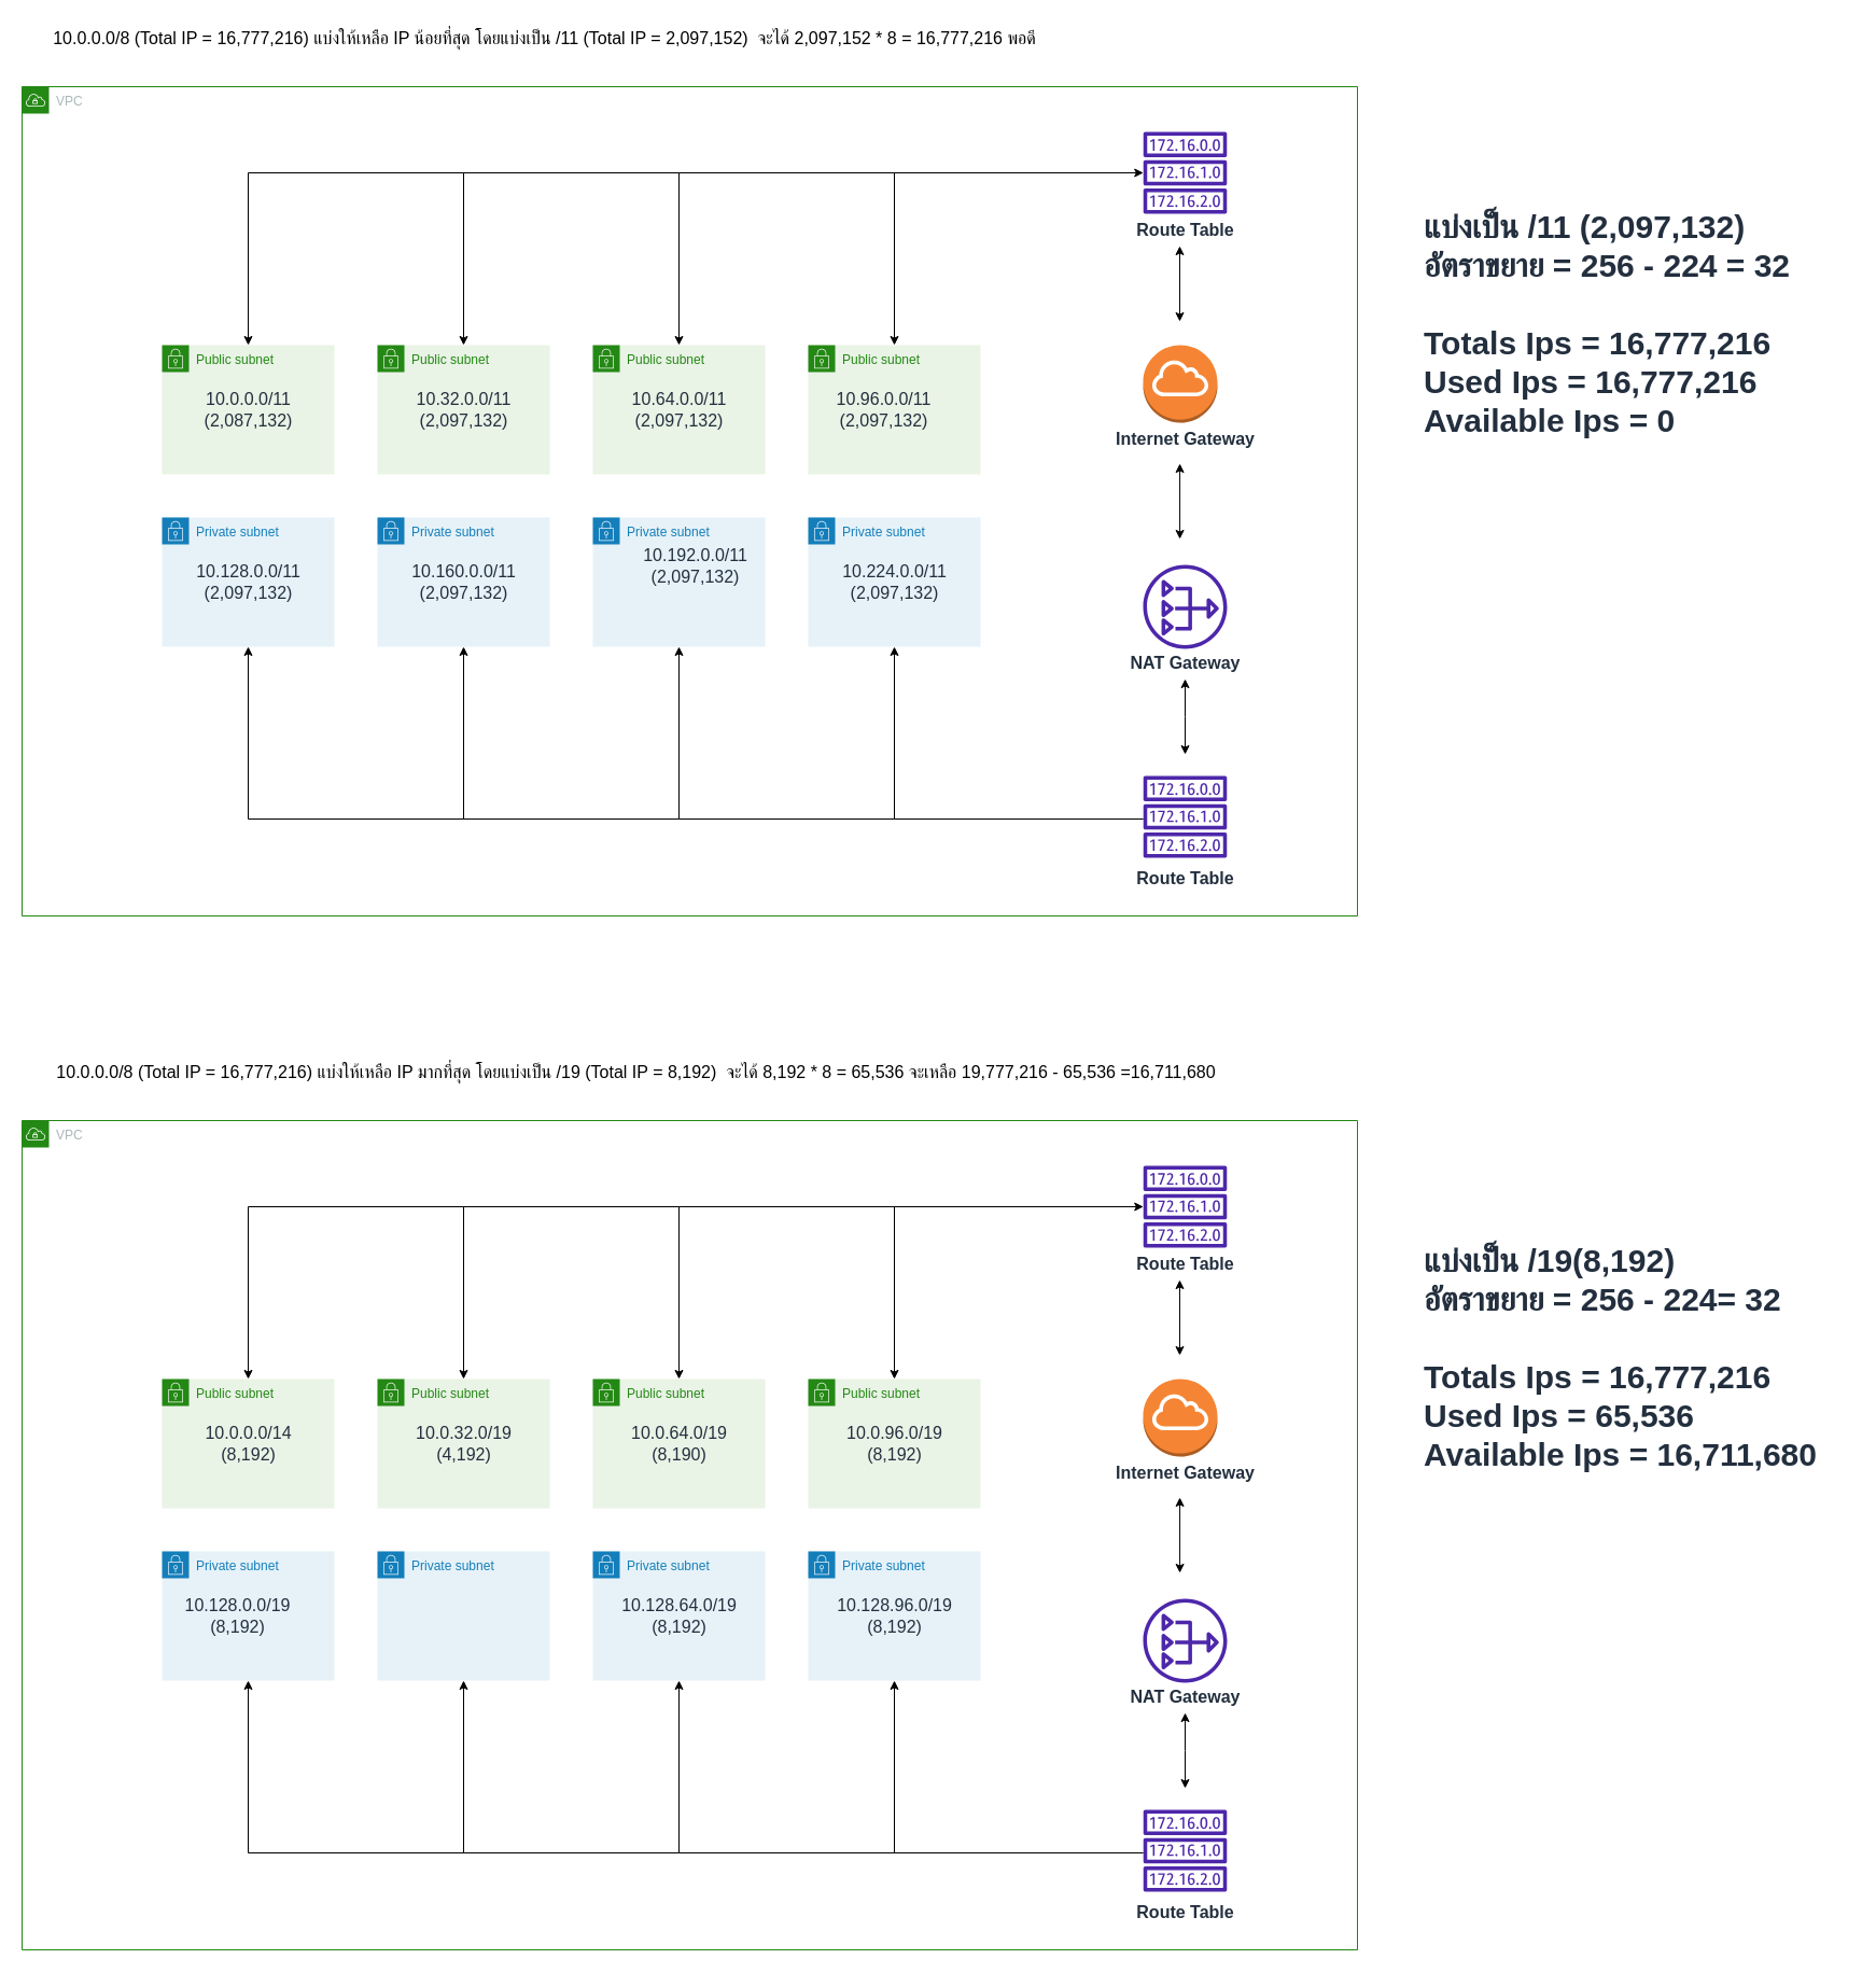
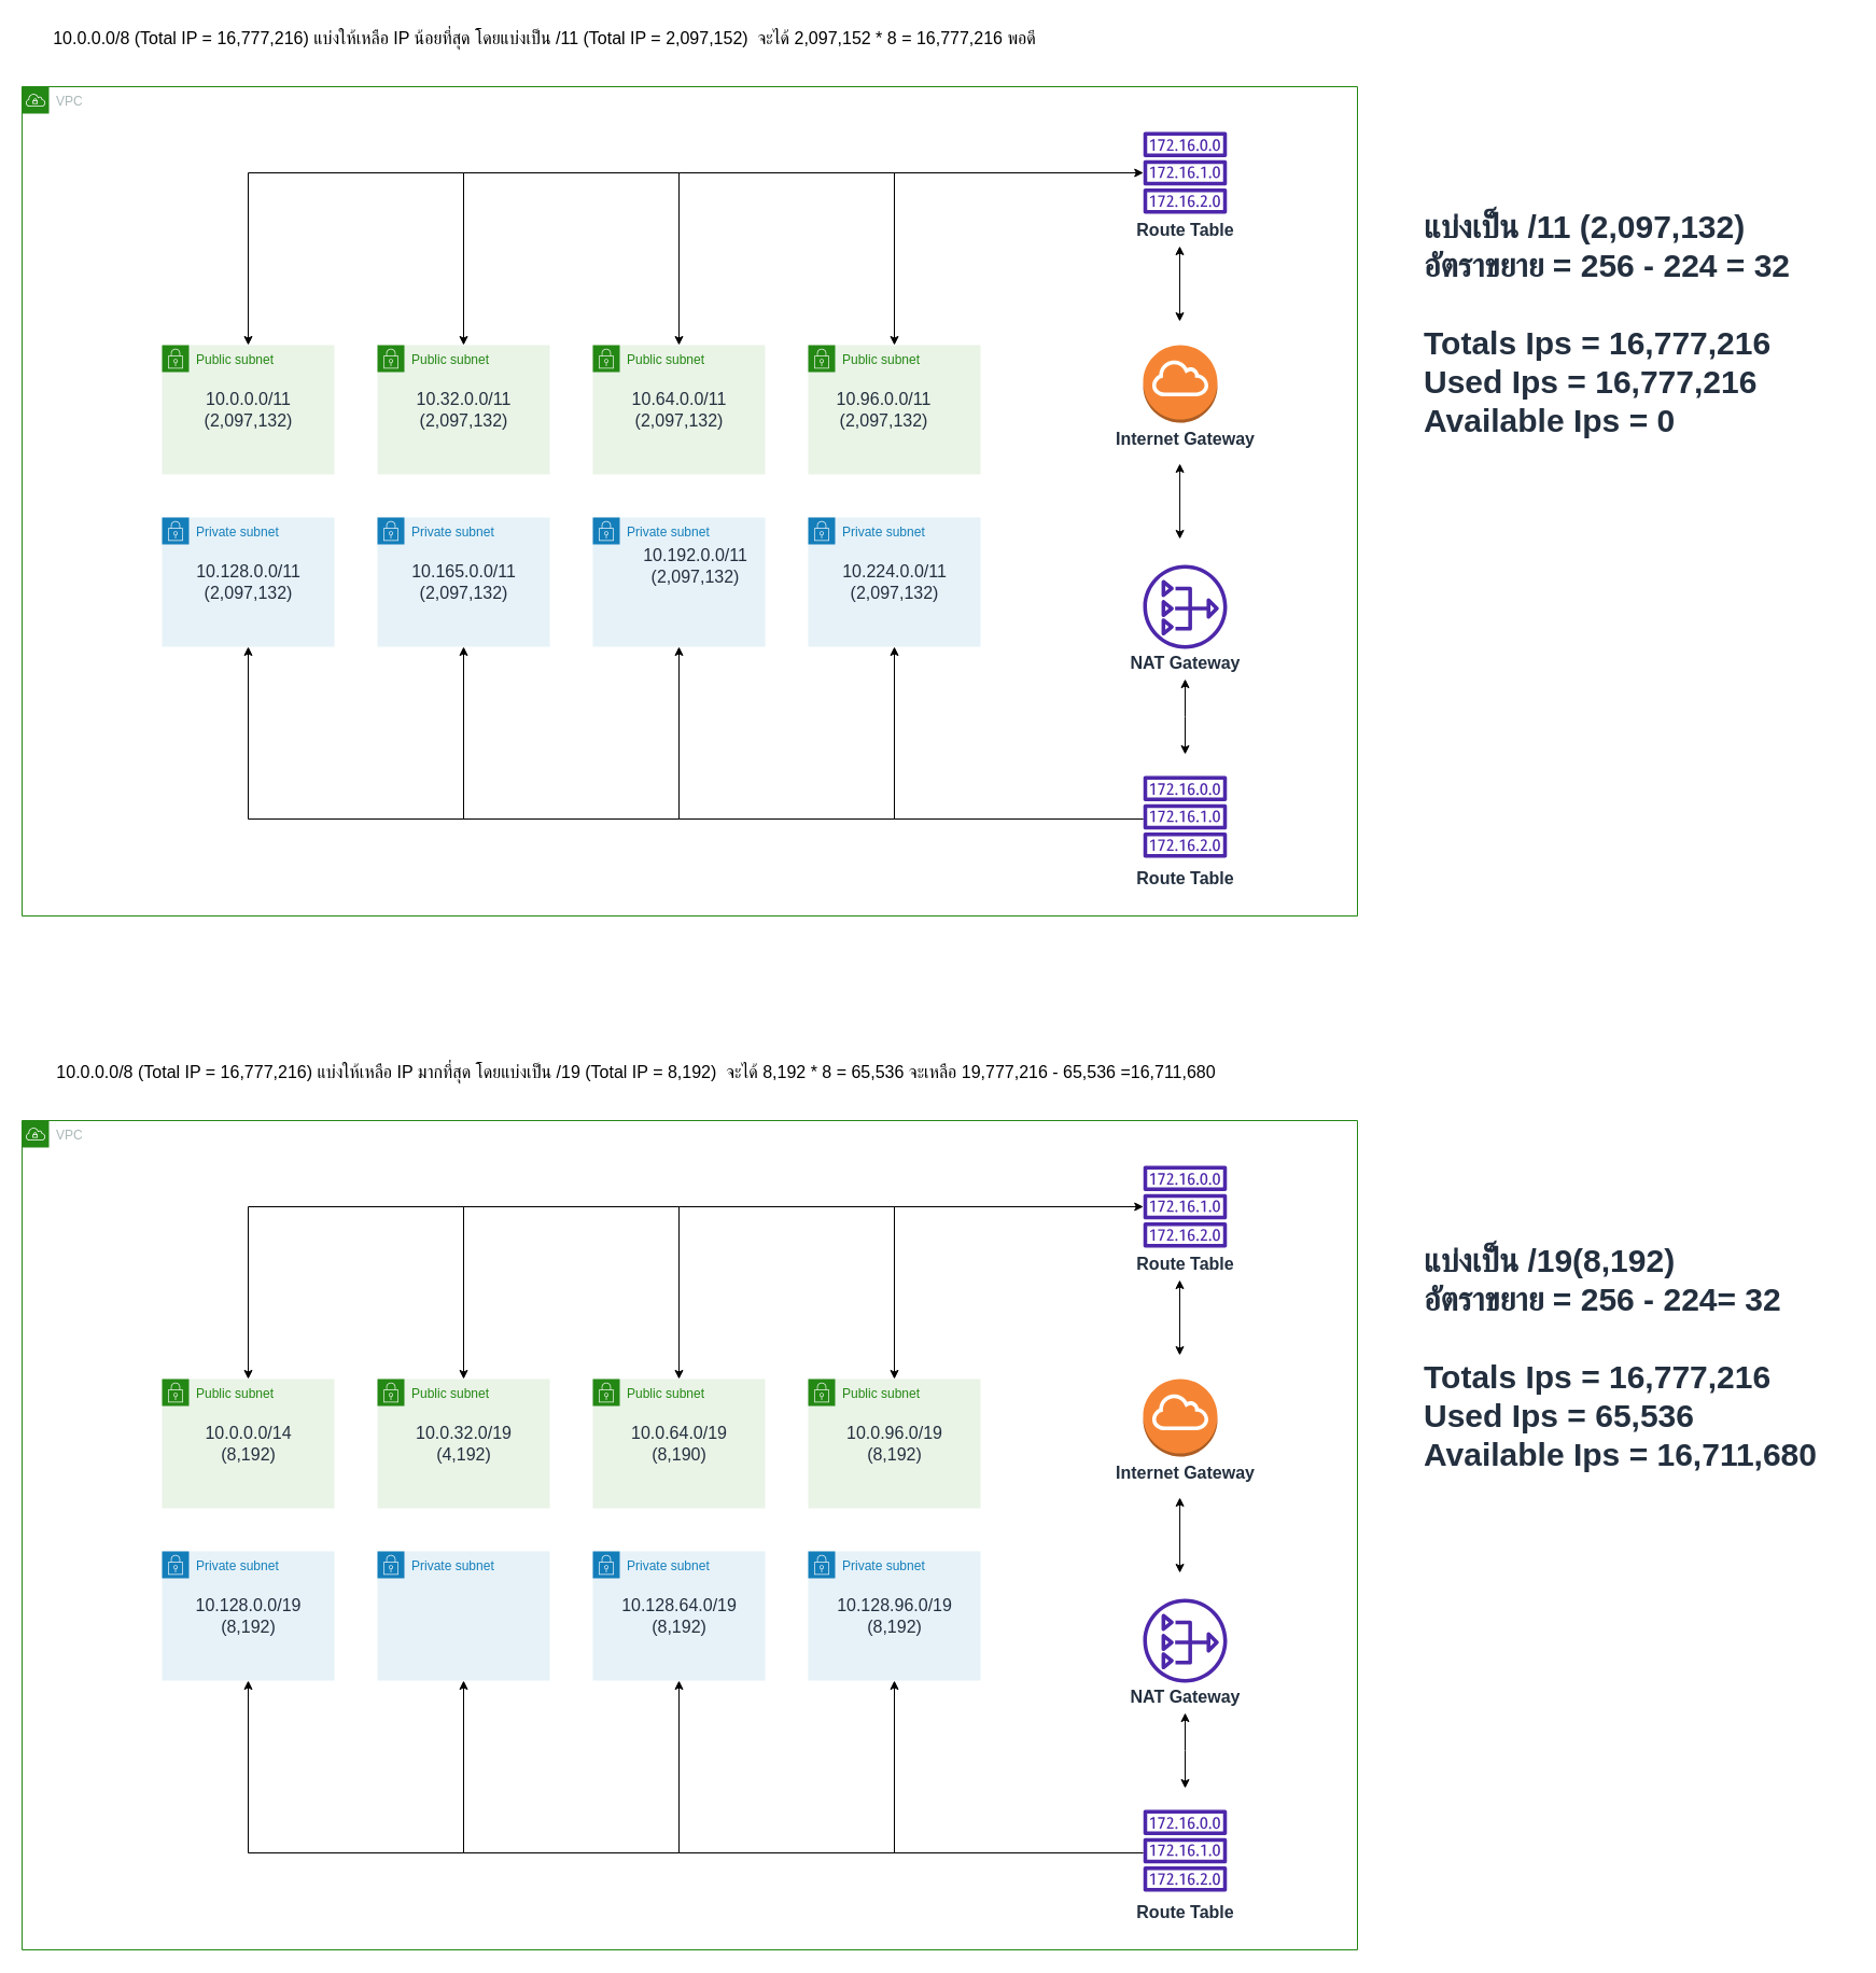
- <mxCell id="4" value="&lt;div&gt;10.0.0.0/11&lt;/div&gt;&lt;div&gt;(2,087,132)&lt;br&gt;&lt;/div&gt;" style="text;html=1;align=center;verticalAlign=middle;resizable=0;points=[];autosize=1;strokeColor=none;fillColor=none;fontSize=16;fontFamily=Helvetica;fontColor=#232F3E;" parent="3" vertex="1"><mxGeometry x="25" y="35" width="110" height="50" as="geometry" /></mxCell>
+ <mxCell id="4" value="&lt;div&gt;10.0.0.0/11&lt;/div&gt;&lt;div&gt;(2,097,132)&lt;br&gt;&lt;/div&gt;" style="text;html=1;align=center;verticalAlign=middle;resizable=0;points=[];autosize=1;strokeColor=none;fillColor=none;fontSize=16;fontFamily=Helvetica;fontColor=#232F3E;" parent="3" vertex="1"><mxGeometry x="25" y="35" width="110" height="50" as="geometry" /></mxCell>
- <mxCell id="16" value="&lt;div&gt;10.160.0.0/11&lt;/div&gt;&lt;div&gt;(2,097,132)&lt;br&gt;&lt;/div&gt;" style="text;html=1;align=center;verticalAlign=middle;resizable=0;points=[];autosize=1;strokeColor=none;fillColor=none;fontSize=16;fontFamily=Helvetica;fontColor=#232F3E;" parent="15" vertex="1"><mxGeometry x="20" y="35" width="120" height="50" as="geometry" /></mxCell>
+ <mxCell id="16" value="&lt;div&gt;10.165.0.0/11&lt;/div&gt;&lt;div&gt;(2,097,132)&lt;br&gt;&lt;/div&gt;" style="text;html=1;align=center;verticalAlign=middle;resizable=0;points=[];autosize=1;strokeColor=none;fillColor=none;fontSize=16;fontFamily=Helvetica;fontColor=#232F3E;" parent="15" vertex="1"><mxGeometry x="20" y="35" width="120" height="50" as="geometry" /></mxCell>
- <mxCell id="54" value="&lt;div&gt;10.128.0.0/19&lt;/div&gt;&lt;div&gt;(8,192)&lt;br&gt;&lt;/div&gt;" style="text;html=1;align=center;verticalAlign=middle;resizable=0;points=[];autosize=1;strokeColor=none;fillColor=none;fontSize=16;fontFamily=Helvetica;fontColor=#232F3E;" parent="53" vertex="1"><mxGeometry x="10" y="35" width="120" height="50" as="geometry" /></mxCell>
+ <mxCell id="54" value="&lt;div&gt;10.128.0.0/19&lt;/div&gt;&lt;div&gt;(8,192)&lt;br&gt;&lt;/div&gt;" style="text;html=1;align=center;verticalAlign=middle;resizable=0;points=[];autosize=1;strokeColor=none;fillColor=none;fontSize=16;fontFamily=Helvetica;fontColor=#232F3E;" parent="53" vertex="1"><mxGeometry x="20" y="35" width="120" height="50" as="geometry" /></mxCell>
